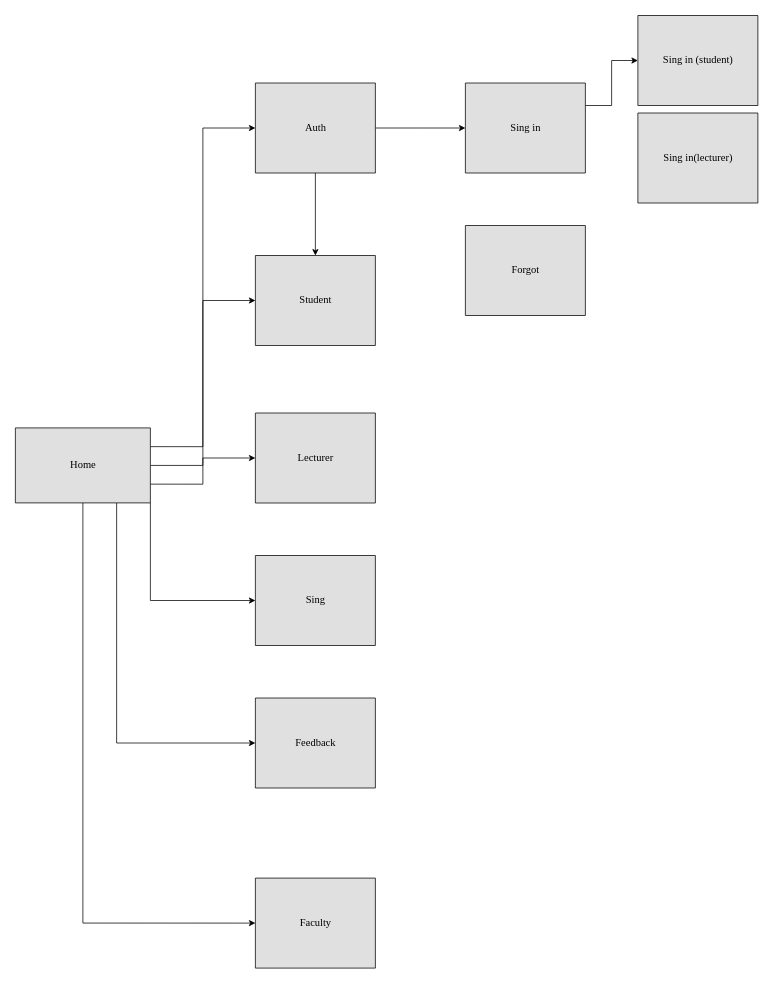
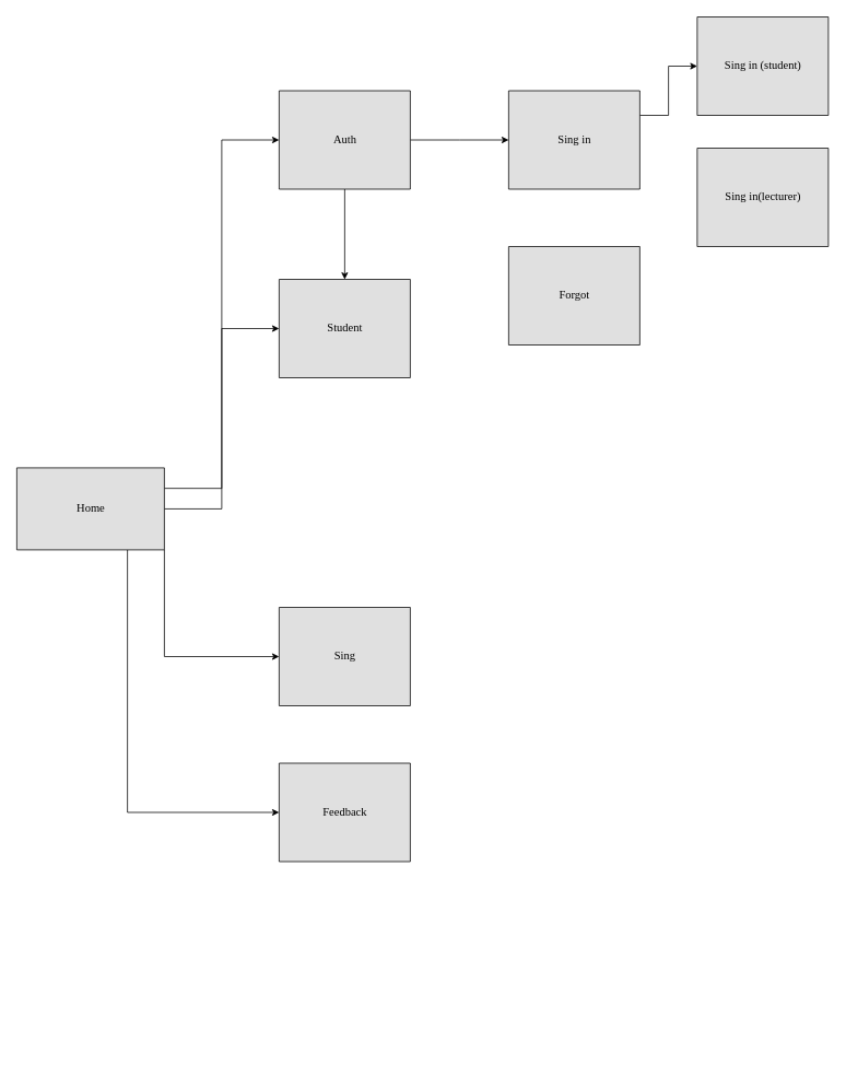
- <mxCell id="16" value="Sing in(lecturer)" style="swimlane;html=1;fontStyle=0;childLayout=stackLayout;horizontal=1;startSize=120;fillColor=#e0e0e0;horizontalStack=0;resizeParent=1;resizeLast=0;collapsible=1;marginBottom=0;swimlaneFillColor=#ffffff;align=center;rounded=0;shadow=0;comic=0;labelBackgroundColor=none;strokeWidth=1;fontFamily=Verdana;fontSize=14;swimlaneLine=1;" vertex="1" parent="1"><mxGeometry x="850" y="150" width="160" height="120" as="geometry" /></mxCell>
+ <mxCell id="16" value="Sing in(lecturer)" style="swimlane;html=1;fontStyle=0;childLayout=stackLayout;horizontal=1;startSize=120;fillColor=#e0e0e0;horizontalStack=0;resizeParent=1;resizeLast=0;collapsible=1;marginBottom=0;swimlaneFillColor=#ffffff;align=center;rounded=0;shadow=0;comic=0;labelBackgroundColor=none;strokeWidth=1;fontFamily=Verdana;fontSize=14;swimlaneLine=1;" vertex="1" parent="1"><mxGeometry x="850" y="180" width="160" height="120" as="geometry" /></mxCell>
- <mxCell id="18" value="Lecturer" style="swimlane;html=1;fontStyle=0;childLayout=stackLayout;horizontal=1;startSize=120;fillColor=#e0e0e0;horizontalStack=0;resizeParent=1;resizeLast=0;collapsible=1;marginBottom=0;swimlaneFillColor=#ffffff;align=center;rounded=0;shadow=0;comic=0;labelBackgroundColor=none;strokeWidth=1;fontFamily=Verdana;fontSize=14" vertex="1" parent="1"><mxGeometry x="340" y="550" width="160" height="120" as="geometry" /></mxCell>
- <mxCell id="7" style="edgeStyle=orthogonalEdgeStyle;rounded=0;orthogonalLoop=1;jettySize=auto;html=1;exitX=1;exitY=0.75;exitDx=0;exitDy=0;entryX=0;entryY=0.5;entryDx=0;entryDy=0;" edge="1" parent="1" source="13" target="18"><mxGeometry relative="1" as="geometry" /></mxCell>
- <mxCell id="12" style="edgeStyle=orthogonalEdgeStyle;rounded=0;orthogonalLoop=1;jettySize=auto;html=1;exitX=0.5;exitY=1;exitDx=0;exitDy=0;entryX=0;entryY=0.5;entryDx=0;entryDy=0;" edge="1" parent="1" source="13" target="21"><mxGeometry relative="1" as="geometry" /></mxCell>
- <mxCell id="21" value="Faculty" style="swimlane;html=1;fontStyle=0;childLayout=stackLayout;horizontal=1;startSize=120;fillColor=#e0e0e0;horizontalStack=0;resizeParent=1;resizeLast=0;collapsible=1;marginBottom=0;swimlaneFillColor=#ffffff;align=center;rounded=0;shadow=0;comic=0;labelBackgroundColor=none;strokeWidth=1;fontFamily=Verdana;fontSize=14" vertex="1" parent="1"><mxGeometry x="340" y="1170.14" width="160" height="120" as="geometry" /></mxCell>
